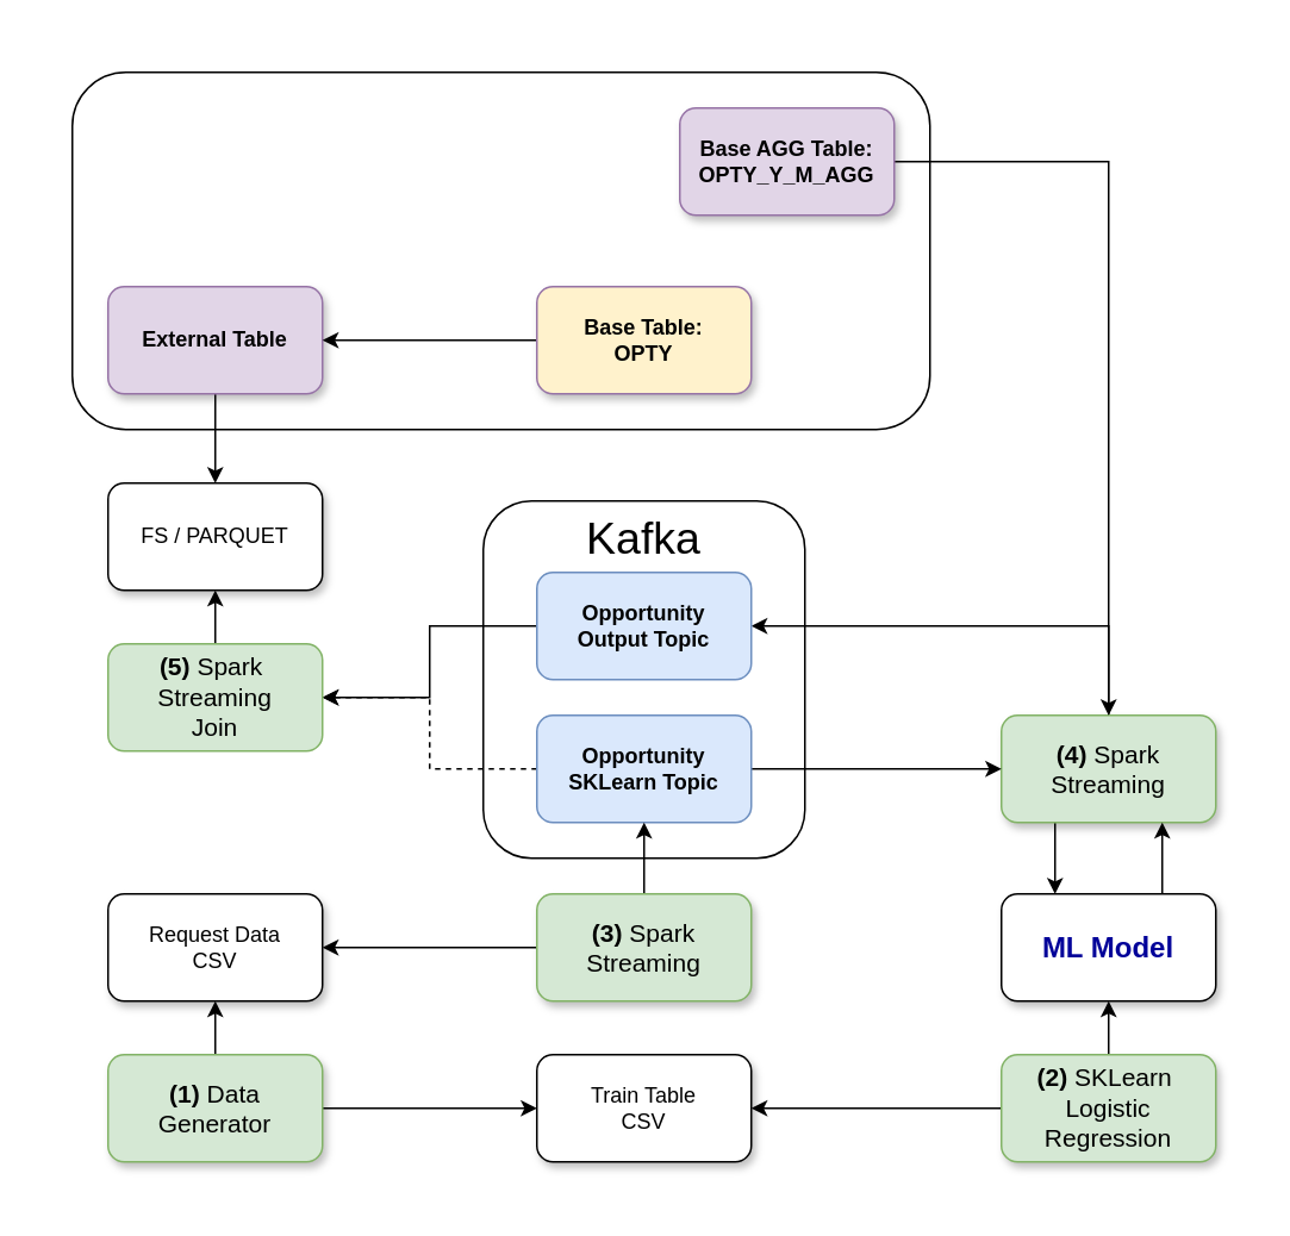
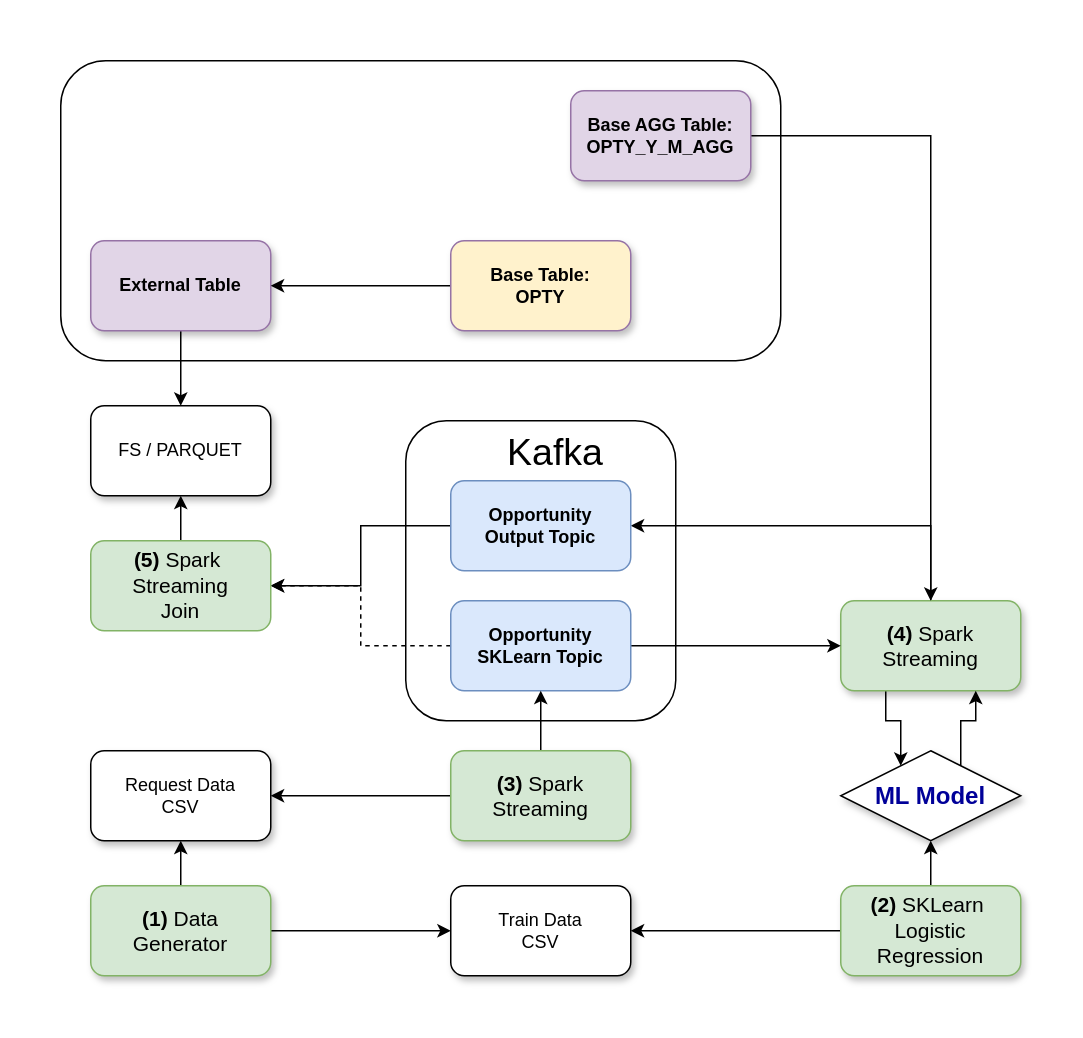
- <mxCell id="35" value="Kafka" style="text;html=1;strokeColor=none;fillColor=none;align=center;verticalAlign=middle;whiteSpace=wrap;rounded=0;shadow=0;glass=0;fontSize=25;" vertex="1" parent="1"><mxGeometry x="340" y="290" width="40" height="20" as="geometry" /></mxCell>
+ <mxCell id="35" value="Kafka" style="text;html=1;strokeColor=none;fillColor=none;align=center;verticalAlign=middle;whiteSpace=wrap;rounded=0;shadow=0;glass=0;fontSize=25;" vertex="1" parent="1"><mxGeometry x="350" y="290" width="40" height="20" as="geometry" /></mxCell>
- <mxCell id="13" value="ML Model" style="rounded=1;whiteSpace=wrap;html=1;shadow=1;fontStyle=1;fontSize=16;fontColor=#000099;" parent="1" vertex="1"><mxGeometry x="560" y="500" width="120" height="60" as="geometry" /></mxCell>
+ <mxCell id="13" value="ML Model" style="rhombus;whiteSpace=wrap;html=1;shadow=1;fontStyle=1;fontSize=16;fontColor=#000099;" parent="1" vertex="1"><mxGeometry x="560" y="500" width="120" height="60" as="geometry" /></mxCell>
- <mxCell id="20" value="Train Table&lt;br&gt;CSV" style="rounded=1;whiteSpace=wrap;html=1;shadow=1;fontStyle=0;fontSize=12;" parent="1" vertex="1"><mxGeometry x="300" y="590" width="120" height="60" as="geometry" /></mxCell>
+ <mxCell id="20" value="Train Data&lt;br&gt;CSV" style="rounded=1;whiteSpace=wrap;html=1;shadow=1;fontStyle=0;fontSize=12;" parent="1" vertex="1"><mxGeometry x="300" y="590" width="120" height="60" as="geometry" /></mxCell>
